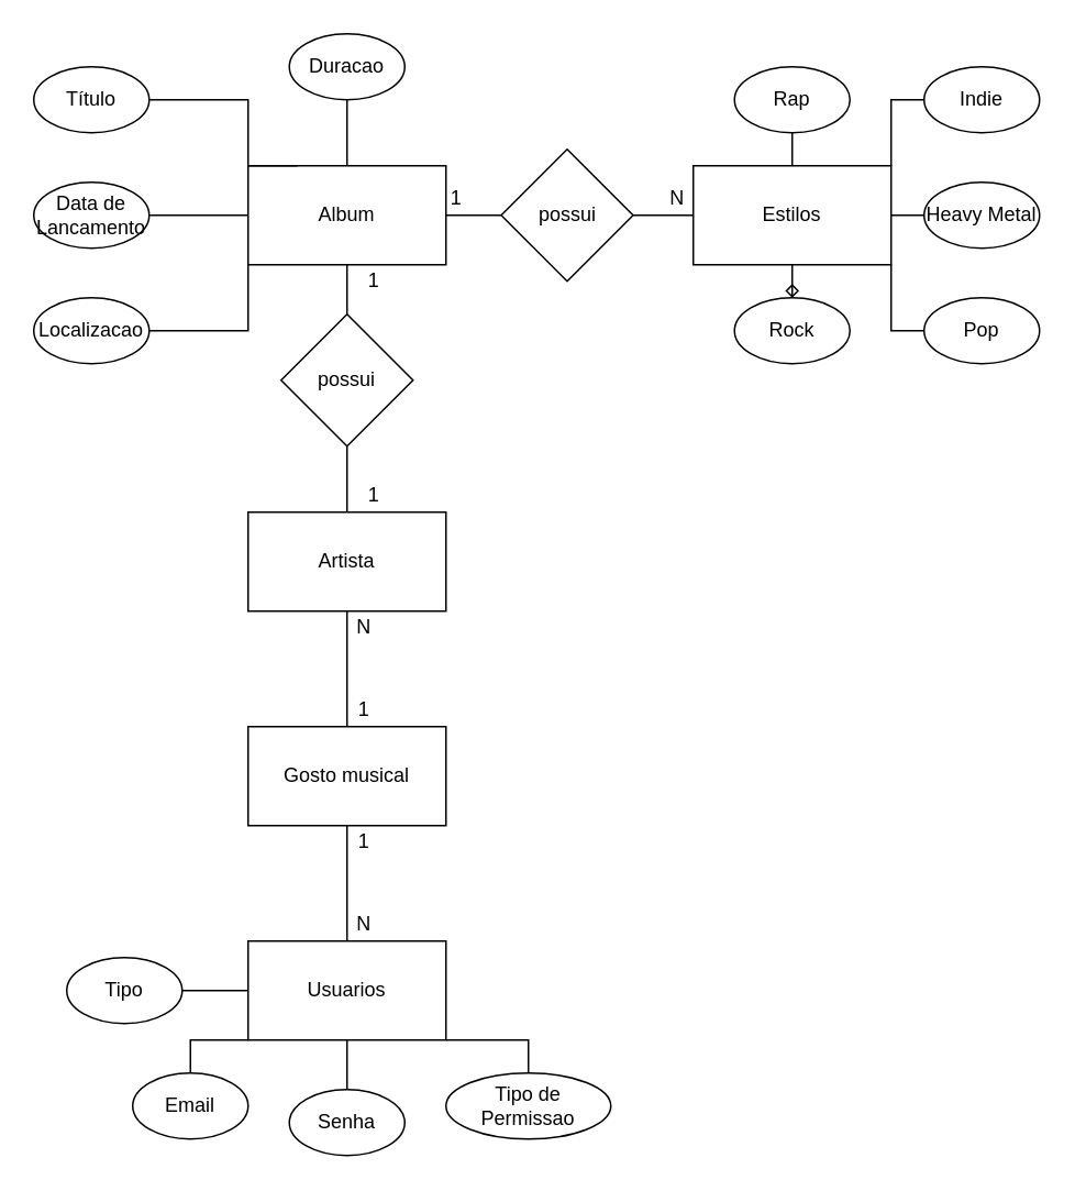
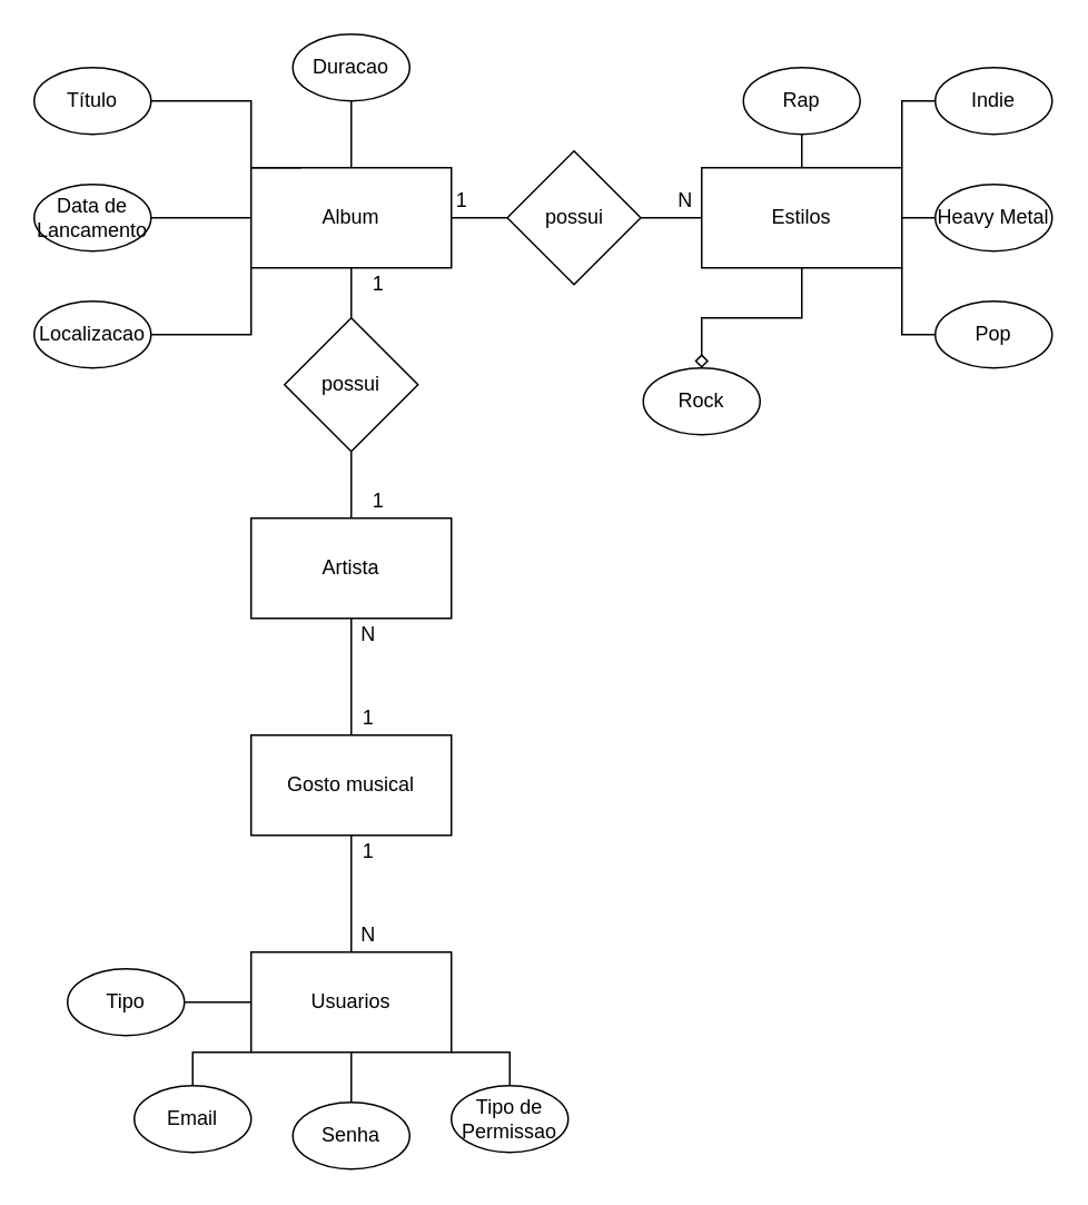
- <mxCell id="30" value="Rock" style="ellipse;whiteSpace=wrap;html=1;" vertex="1" parent="1"><mxGeometry x="445" y="180" width="70" height="40" as="geometry" /></mxCell>
+ <mxCell id="30" value="Rock" style="ellipse;whiteSpace=wrap;html=1;" vertex="1" parent="1"><mxGeometry x="385" y="220" width="70" height="40" as="geometry" /></mxCell>
- <mxCell id="17" value="Tipo de Permissao" style="ellipse;whiteSpace=wrap;html=1;" vertex="1" parent="1"><mxGeometry x="270" y="650" width="100" height="40" as="geometry" /></mxCell>
+ <mxCell id="17" value="Tipo de Permissao" style="ellipse;whiteSpace=wrap;html=1;" vertex="1" parent="1"><mxGeometry x="270" y="650" width="70" height="40" as="geometry" /></mxCell>
